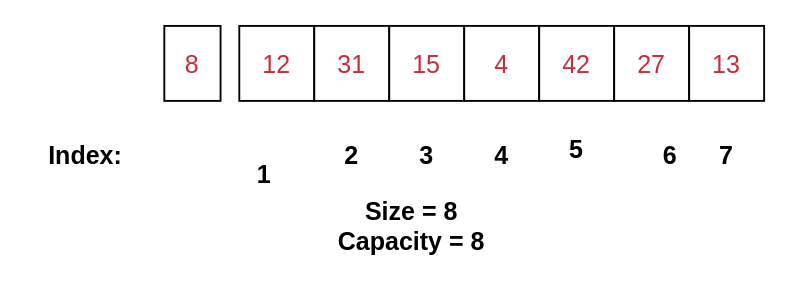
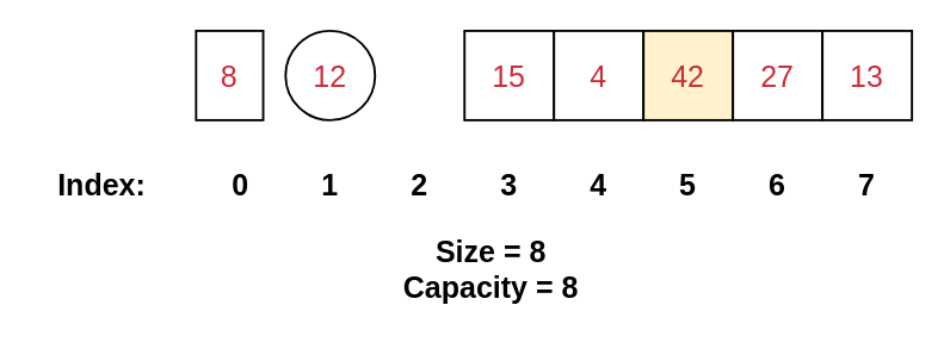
- <mxCell id="3" value="12" style="html=1;overflow=block;blockSpacing=1;whiteSpace=wrap;fontSize=20;fontColor=#c92d39;spacing=3.8;strokeOpacity=100;strokeWidth=1.5;" vertex="1" parent="1"><mxGeometry x="191" y="20" width="60" height="60" as="geometry" /></mxCell>
+ <mxCell id="3" value="12" style="ellipse;html=1;overflow=block;blockSpacing=1;whiteSpace=wrap;fontSize=20;fontColor=#c92d39;spacing=3.8;strokeOpacity=100;strokeWidth=1.5;" vertex="1" parent="1"><mxGeometry x="191" y="20" width="60" height="60" as="geometry" /></mxCell>
- <mxCell id="4" value="31" style="html=1;overflow=block;blockSpacing=1;whiteSpace=wrap;fontSize=20;fontColor=#c92d39;spacing=3.8;strokeOpacity=100;strokeWidth=1.5;" vertex="1" parent="1"><mxGeometry x="251" y="20" width="60" height="60" as="geometry" /></mxCell>
- <mxCell id="7" value="42" style="html=1;overflow=block;blockSpacing=1;whiteSpace=wrap;fontSize=20;fontColor=#c92d39;spacing=3.8;strokeOpacity=100;strokeWidth=1.5;" vertex="1" parent="1"><mxGeometry x="431" y="20" width="60" height="60" as="geometry" /></mxCell>
+ <mxCell id="7" value="42" style="html=1;overflow=block;blockSpacing=1;whiteSpace=wrap;fontSize=20;fontColor=#c92d39;spacing=3.8;strokeOpacity=100;strokeWidth=1.5;fillColor=#fff2cc;" vertex="1" parent="1"><mxGeometry x="431" y="20" width="60" height="60" as="geometry" /></mxCell>
- <mxCell id="16" value="5" style="html=1;overflow=block;blockSpacing=1;whiteSpace=wrap;fontSize=20;fontColor=default;fontStyle=1;spacing=3.8;strokeOpacity=0;fillOpacity=0;fillColor=#ffffff;strokeWidth=1.5;" vertex="1" parent="1"><mxGeometry x="446" y="100" width="30" height="35" as="geometry" /></mxCell>
+ <mxCell id="16" value="5" style="html=1;overflow=block;blockSpacing=1;whiteSpace=wrap;fontSize=20;fontColor=default;fontStyle=1;spacing=3.8;strokeOpacity=0;fillOpacity=0;fillColor=#ffffff;strokeWidth=1.5;" vertex="1" parent="1"><mxGeometry x="446" y="100" width="30" height="45" as="geometry" /></mxCell>
+ <mxCell id="11" value="0" style="html=1;overflow=block;blockSpacing=1;whiteSpace=wrap;fontSize=20;fontColor=default;fontStyle=1;spacing=3.8;strokeOpacity=0;fillOpacity=0;fillColor=#ffffff;strokeWidth=1.5;" vertex="1" parent="1"><mxGeometry x="146" y="100" width="30" height="45" as="geometry" /></mxCell>
- <mxCell id="17" value="6" style="html=1;overflow=block;blockSpacing=1;whiteSpace=wrap;fontSize=20;fontColor=default;fontStyle=1;spacing=3.8;strokeOpacity=0;fillOpacity=0;fillColor=#ffffff;strokeWidth=1.5;" vertex="1" parent="1"><mxGeometry x="521" y="100" width="30" height="45" as="geometry" /></mxCell>
+ <mxCell id="17" value="6" style="html=1;overflow=block;blockSpacing=1;whiteSpace=wrap;fontSize=20;fontColor=default;fontStyle=1;spacing=3.8;strokeOpacity=0;fillOpacity=0;fillColor=#ffffff;strokeWidth=1.5;" vertex="1" parent="1"><mxGeometry x="506" y="100" width="30" height="45" as="geometry" /></mxCell>
- <mxCell id="12" value="1" style="html=1;overflow=block;blockSpacing=1;whiteSpace=wrap;fontSize=20;fontColor=default;fontStyle=1;spacing=3.8;strokeOpacity=0;fillOpacity=0;fillColor=#ffffff;strokeWidth=1.5;" vertex="1" parent="1"><mxGeometry x="196" y="115" width="30" height="45" as="geometry" /></mxCell>
+ <mxCell id="12" value="1" style="html=1;overflow=block;blockSpacing=1;whiteSpace=wrap;fontSize=20;fontColor=default;fontStyle=1;spacing=3.8;strokeOpacity=0;fillOpacity=0;fillColor=#ffffff;strokeWidth=1.5;" vertex="1" parent="1"><mxGeometry x="206" y="100" width="30" height="45" as="geometry" /></mxCell>
